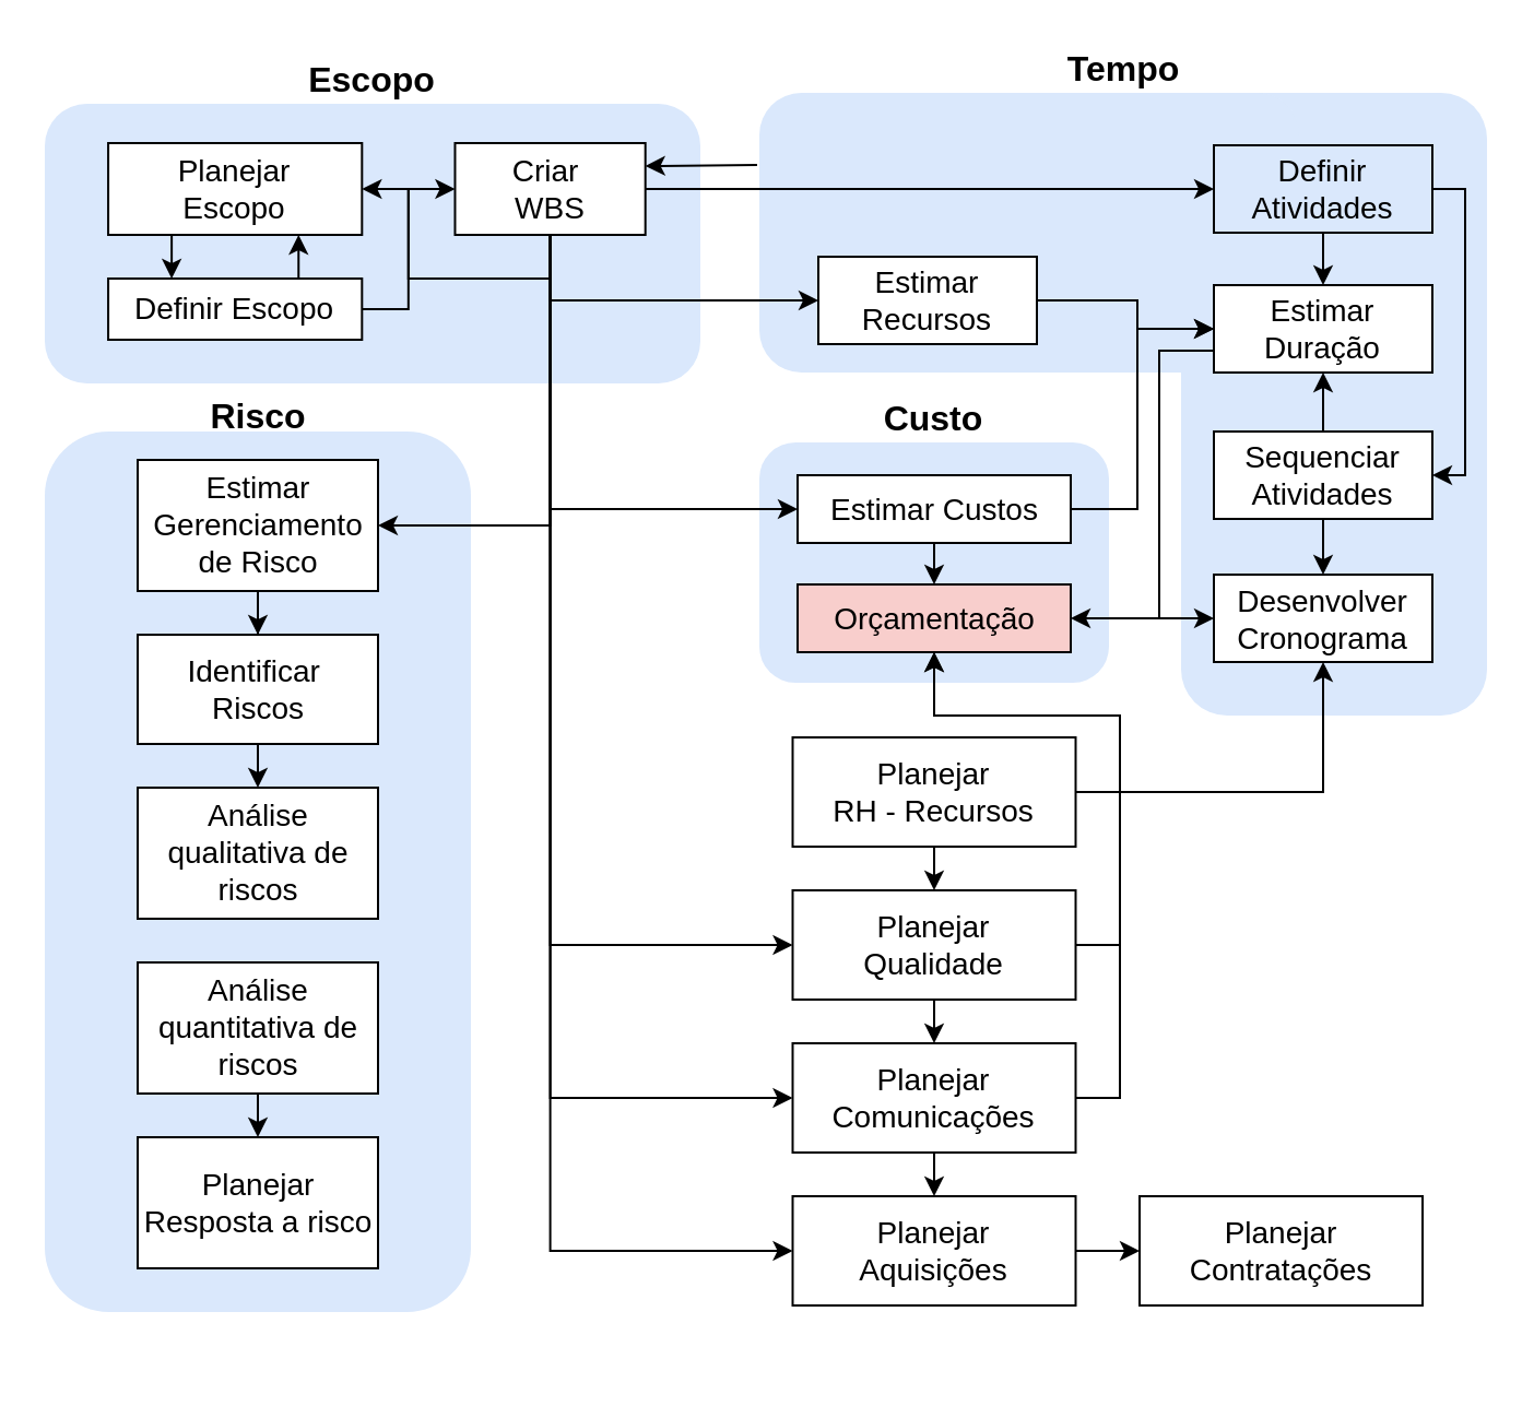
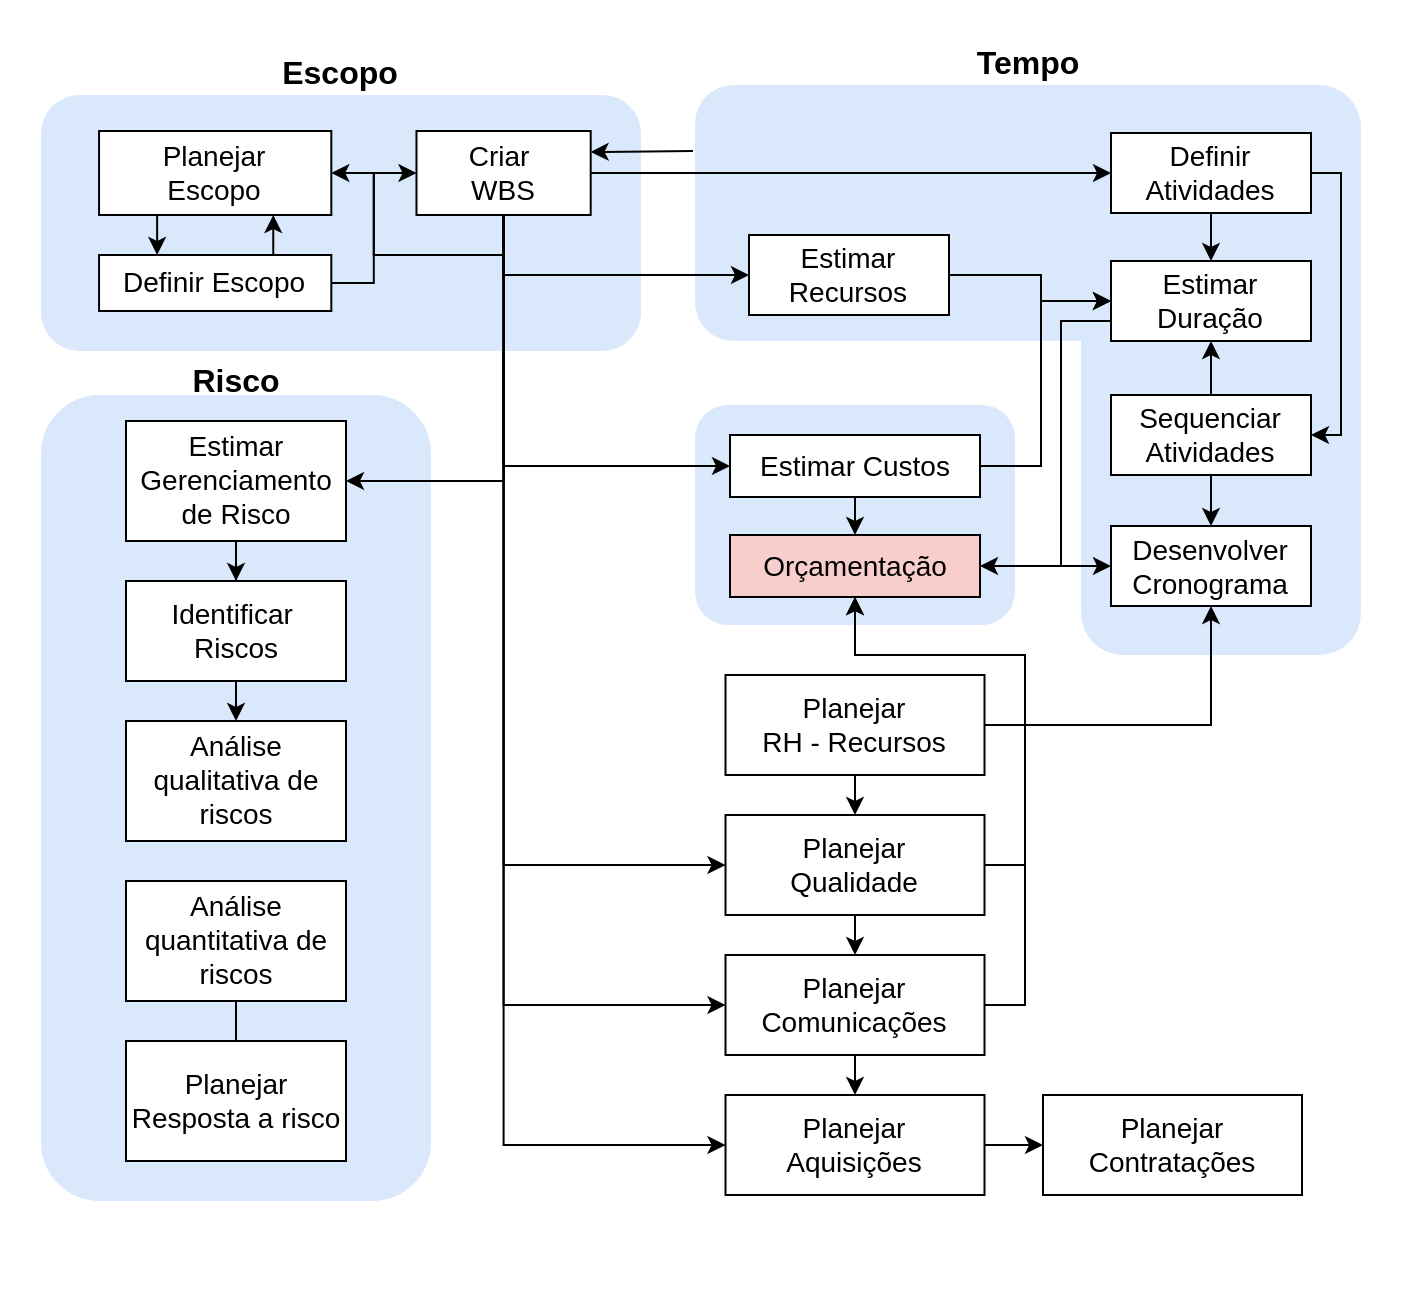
- <mxCell id="29" value="&lt;span style=&quot;font-size: 14px;&quot;&gt;Definir&lt;/span&gt;&lt;div&gt;&lt;span style=&quot;font-size: 14px;&quot;&gt;Atividades&lt;/span&gt;&lt;/div&gt;" style="rounded=0;whiteSpace=wrap;html=1;fillColor=#dae8fc;" vertex="1" parent="1"><mxGeometry x="555" y="66" width="100" height="40" as="geometry" /></mxCell>
+ <mxCell id="29" value="&lt;span style=&quot;font-size: 14px;&quot;&gt;Definir&lt;/span&gt;&lt;div&gt;&lt;span style=&quot;font-size: 14px;&quot;&gt;Atividades&lt;/span&gt;&lt;/div&gt;" style="rounded=0;whiteSpace=wrap;html=1;" vertex="1" parent="1"><mxGeometry x="555" y="66" width="100" height="40" as="geometry" /></mxCell>
- <mxCell id="38" value="&lt;b&gt;&lt;font style=&quot;font-size: 16px;&quot;&gt;Custo&lt;/font&gt;&lt;/b&gt;" style="text;html=1;align=center;verticalAlign=middle;whiteSpace=wrap;rounded=0;" vertex="1" parent="1"><mxGeometry x="397" y="180" width="60" height="22" as="geometry" /></mxCell>
- <mxCell id="22" style="edgeStyle=orthogonalEdgeStyle;rounded=0;orthogonalLoop=1;jettySize=auto;html=1;exitX=0.5;exitY=1;exitDx=0;exitDy=0;entryX=0.5;entryY=0;entryDx=0;entryDy=0;" edge="1" parent="14" source="23" target="24"><mxGeometry relative="1" as="geometry" /></mxCell>
+ <mxCell id="22" style="edgeStyle=orthogonalEdgeStyle;rounded=0;orthogonalLoop=1;jettySize=auto;html=1;exitX=0.5;exitY=1;exitDx=0;exitDy=0;entryX=0.5;entryY=0;entryDx=0;entryDy=0;endArrow=none;" edge="1" parent="14" source="23" target="24"><mxGeometry relative="1" as="geometry" /></mxCell>
